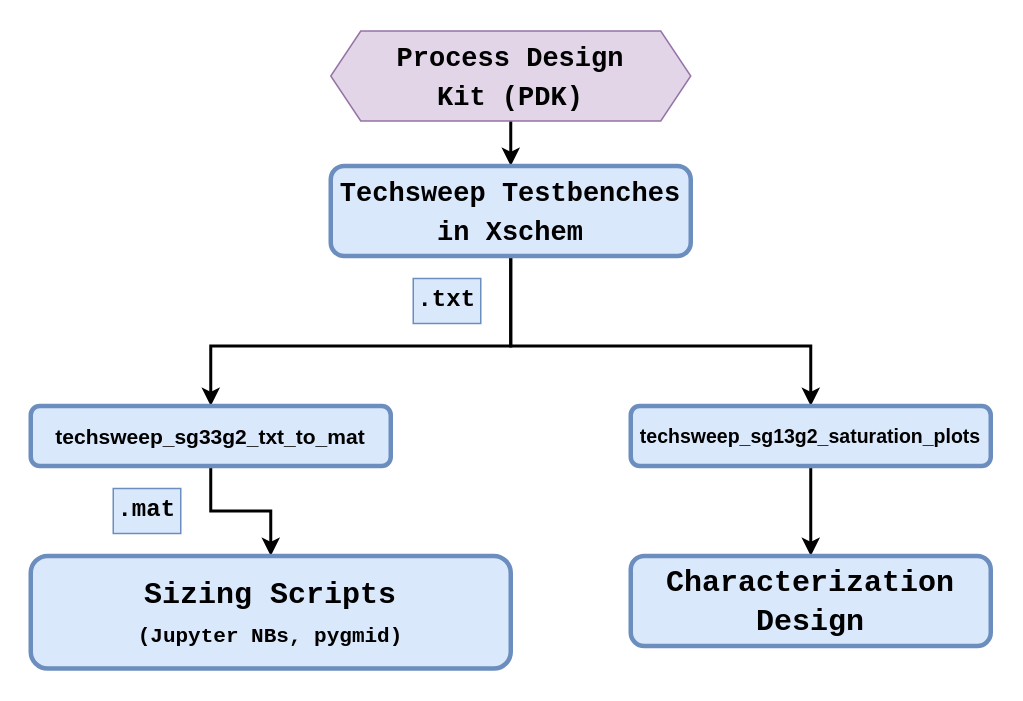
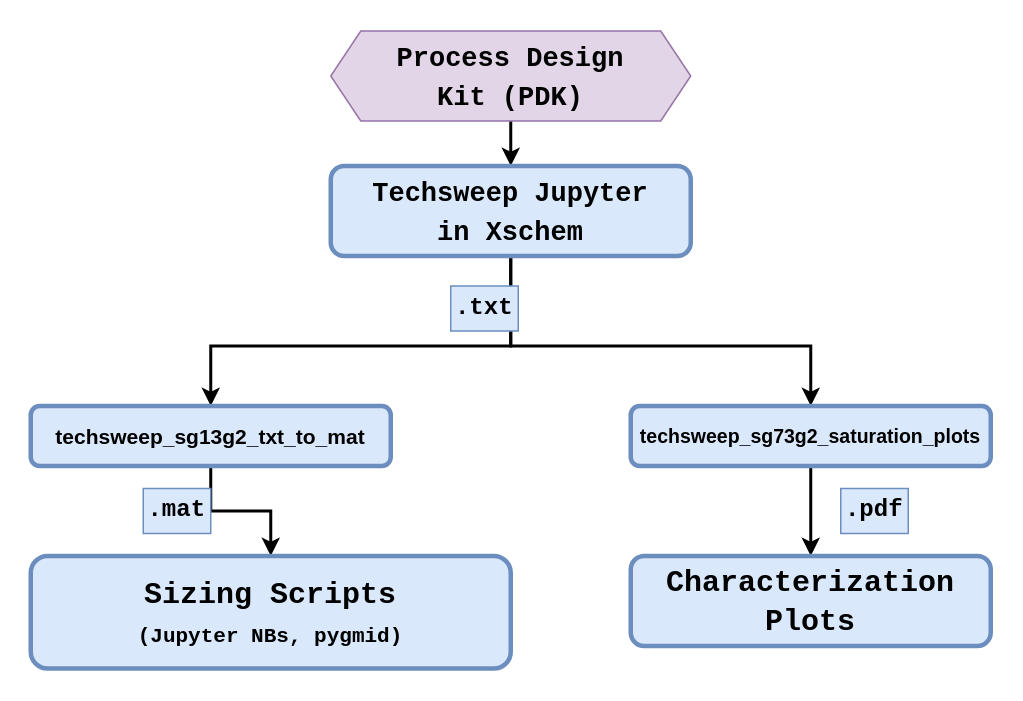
- <mxCell id="8" value="&lt;b style=&quot;font-family: &amp;#34;courier new&amp;#34; ; font-size: 18px&quot;&gt;Techsweep Testbenches&lt;br&gt;in Xschem&lt;/b&gt;" style="rounded=1;whiteSpace=wrap;html=1;fontSize=20;fillColor=#dae8fc;strokeColor=#6c8ebf;strokeWidth=3;shadow=0;sketch=0;curveFitting=1;jiggle=2;fontStyle=1;align=center;" parent="1" vertex="1"><mxGeometry x="220" y="110" width="240" height="60" as="geometry" /></mxCell>
+ <mxCell id="8" value="&lt;b style=&quot;font-family: &amp;#34;courier new&amp;#34; ; font-size: 18px&quot;&gt;Techsweep Jupyter&lt;br&gt;in Xschem&lt;/b&gt;" style="rounded=1;whiteSpace=wrap;html=1;fontSize=20;fillColor=#dae8fc;strokeColor=#6c8ebf;strokeWidth=3;shadow=0;sketch=0;curveFitting=1;jiggle=2;fontStyle=1;align=center;" parent="1" vertex="1"><mxGeometry x="220" y="110" width="240" height="60" as="geometry" /></mxCell>
- <mxCell id="11" value="&lt;b&gt;&lt;font face=&quot;Courier New&quot; style=&quot;font-size: 16px&quot;&gt;.txt&lt;/font&gt;&lt;/b&gt;" style="text;html=1;strokeColor=#6c8ebf;fillColor=#dae8fc;align=center;verticalAlign=middle;whiteSpace=wrap;rounded=0;" parent="1" vertex="1"><mxGeometry x="275" y="185" width="45" height="30" as="geometry" /></mxCell>
+ <mxCell id="11" value="&lt;b&gt;&lt;font face=&quot;Courier New&quot; style=&quot;font-size: 16px&quot;&gt;.txt&lt;/font&gt;&lt;/b&gt;" style="text;html=1;strokeColor=#6c8ebf;fillColor=#dae8fc;align=center;verticalAlign=middle;whiteSpace=wrap;rounded=0;" parent="1" vertex="1"><mxGeometry x="300" y="190" width="45" height="30" as="geometry" /></mxCell>
- <mxCell id="13" value="&lt;font style=&quot;font-size: 13px;&quot;&gt;techsweep_sg13g2_saturation_plots&lt;/font&gt;" style="rounded=1;whiteSpace=wrap;html=1;fontSize=20;fillColor=#dae8fc;strokeColor=#6c8ebf;strokeWidth=3;shadow=0;sketch=0;curveFitting=1;jiggle=2;fontStyle=1;align=center;verticalAlign=top;spacingTop=-1;" parent="1" vertex="1"><mxGeometry x="420" y="270" width="240" height="40" as="geometry" /></mxCell>
+ <mxCell id="13" value="&lt;font style=&quot;font-size: 13px;&quot;&gt;techsweep_sg73g2_saturation_plots&lt;/font&gt;" style="rounded=1;whiteSpace=wrap;html=1;fontSize=20;fillColor=#dae8fc;strokeColor=#6c8ebf;strokeWidth=3;shadow=0;sketch=0;curveFitting=1;jiggle=2;fontStyle=1;align=center;verticalAlign=top;spacingTop=-1;" parent="1" vertex="1"><mxGeometry x="420" y="270" width="240" height="40" as="geometry" /></mxCell>
- <mxCell id="9" value="&lt;font style=&quot;font-size: 14px;&quot;&gt;techsweep_sg33g2_txt_to_mat&lt;/font&gt;" style="rounded=1;whiteSpace=wrap;html=1;fontSize=20;fillColor=#dae8fc;strokeColor=#6c8ebf;strokeWidth=3;shadow=0;sketch=0;curveFitting=1;jiggle=2;fontStyle=1;align=center;verticalAlign=top;" parent="1" vertex="1"><mxGeometry x="20" y="270" width="240" height="40" as="geometry" /></mxCell>
+ <mxCell id="9" value="&lt;font style=&quot;font-size: 14px;&quot;&gt;techsweep_sg13g2_txt_to_mat&lt;/font&gt;" style="rounded=1;whiteSpace=wrap;html=1;fontSize=20;fillColor=#dae8fc;strokeColor=#6c8ebf;strokeWidth=3;shadow=0;sketch=0;curveFitting=1;jiggle=2;fontStyle=1;align=center;verticalAlign=top;" parent="1" vertex="1"><mxGeometry x="20" y="270" width="240" height="40" as="geometry" /></mxCell>
- <mxCell id="12" value="&lt;b&gt;&lt;font face=&quot;Courier New&quot; style=&quot;font-size: 16px&quot;&gt;.mat&lt;/font&gt;&lt;/b&gt;" style="text;html=1;strokeColor=#6c8ebf;fillColor=#dae8fc;align=center;verticalAlign=middle;whiteSpace=wrap;rounded=0;" parent="1" vertex="1"><mxGeometry x="75" y="325" width="45" height="30" as="geometry" /></mxCell>
+ <mxCell id="12" value="&lt;b&gt;&lt;font face=&quot;Courier New&quot; style=&quot;font-size: 16px&quot;&gt;.mat&lt;/font&gt;&lt;/b&gt;" style="text;html=1;strokeColor=#6c8ebf;fillColor=#dae8fc;align=center;verticalAlign=middle;whiteSpace=wrap;rounded=0;" parent="1" vertex="1"><mxGeometry x="95" y="325" width="45" height="30" as="geometry" /></mxCell>
+ <mxCell id="15" value="&lt;b&gt;&lt;font face=&quot;Courier New&quot; style=&quot;font-size: 16px&quot;&gt;.pdf&lt;/font&gt;&lt;/b&gt;" style="text;html=1;strokeColor=#6c8ebf;fillColor=#dae8fc;align=center;verticalAlign=middle;whiteSpace=wrap;rounded=0;" parent="1" vertex="1"><mxGeometry x="560" y="325" width="45" height="30" as="geometry" /></mxCell>
- <mxCell id="14" value="&lt;font&gt;&lt;font face=&quot;courier new&quot;&gt;Characterization&lt;br&gt;Design&lt;/font&gt;&lt;/font&gt;" style="rounded=1;whiteSpace=wrap;html=1;fontSize=20;fillColor=#dae8fc;strokeColor=#6c8ebf;strokeWidth=3;shadow=0;sketch=0;curveFitting=1;jiggle=2;fontStyle=1;align=center;" parent="1" vertex="1"><mxGeometry x="420" y="370" width="240" height="60" as="geometry" /></mxCell>
+ <mxCell id="14" value="&lt;font&gt;&lt;font face=&quot;courier new&quot;&gt;Characterization&lt;br&gt;Plots&lt;/font&gt;&lt;/font&gt;" style="rounded=1;whiteSpace=wrap;html=1;fontSize=20;fillColor=#dae8fc;strokeColor=#6c8ebf;strokeWidth=3;shadow=0;sketch=0;curveFitting=1;jiggle=2;fontStyle=1;align=center;" parent="1" vertex="1"><mxGeometry x="420" y="370" width="240" height="60" as="geometry" /></mxCell>
